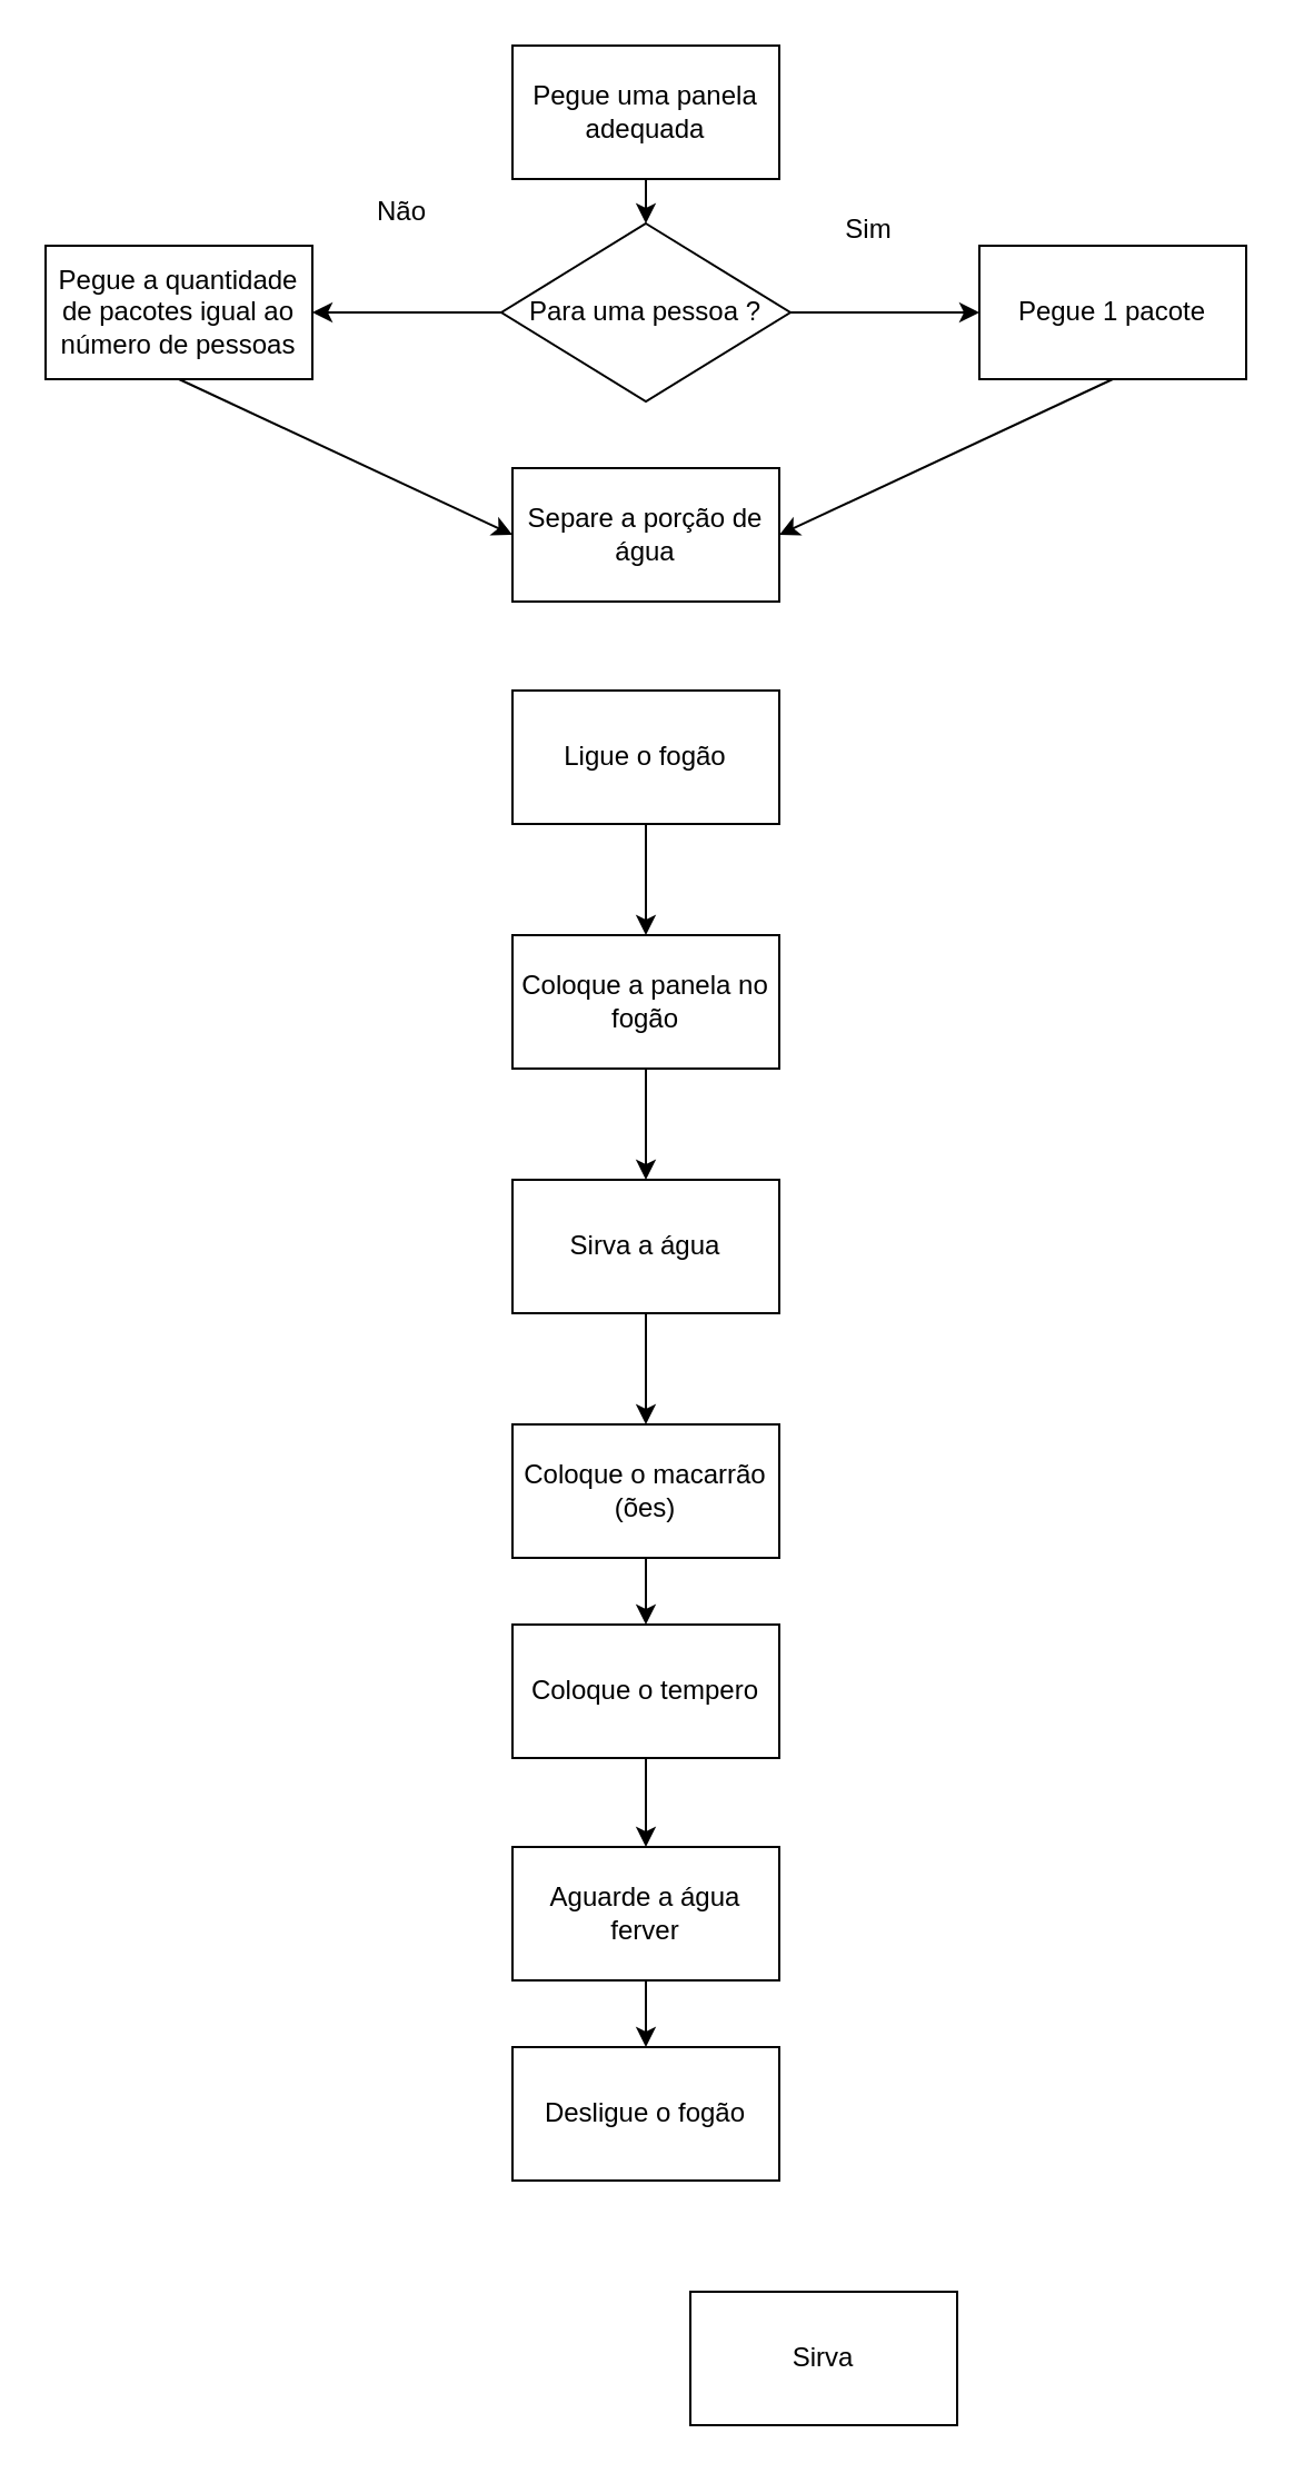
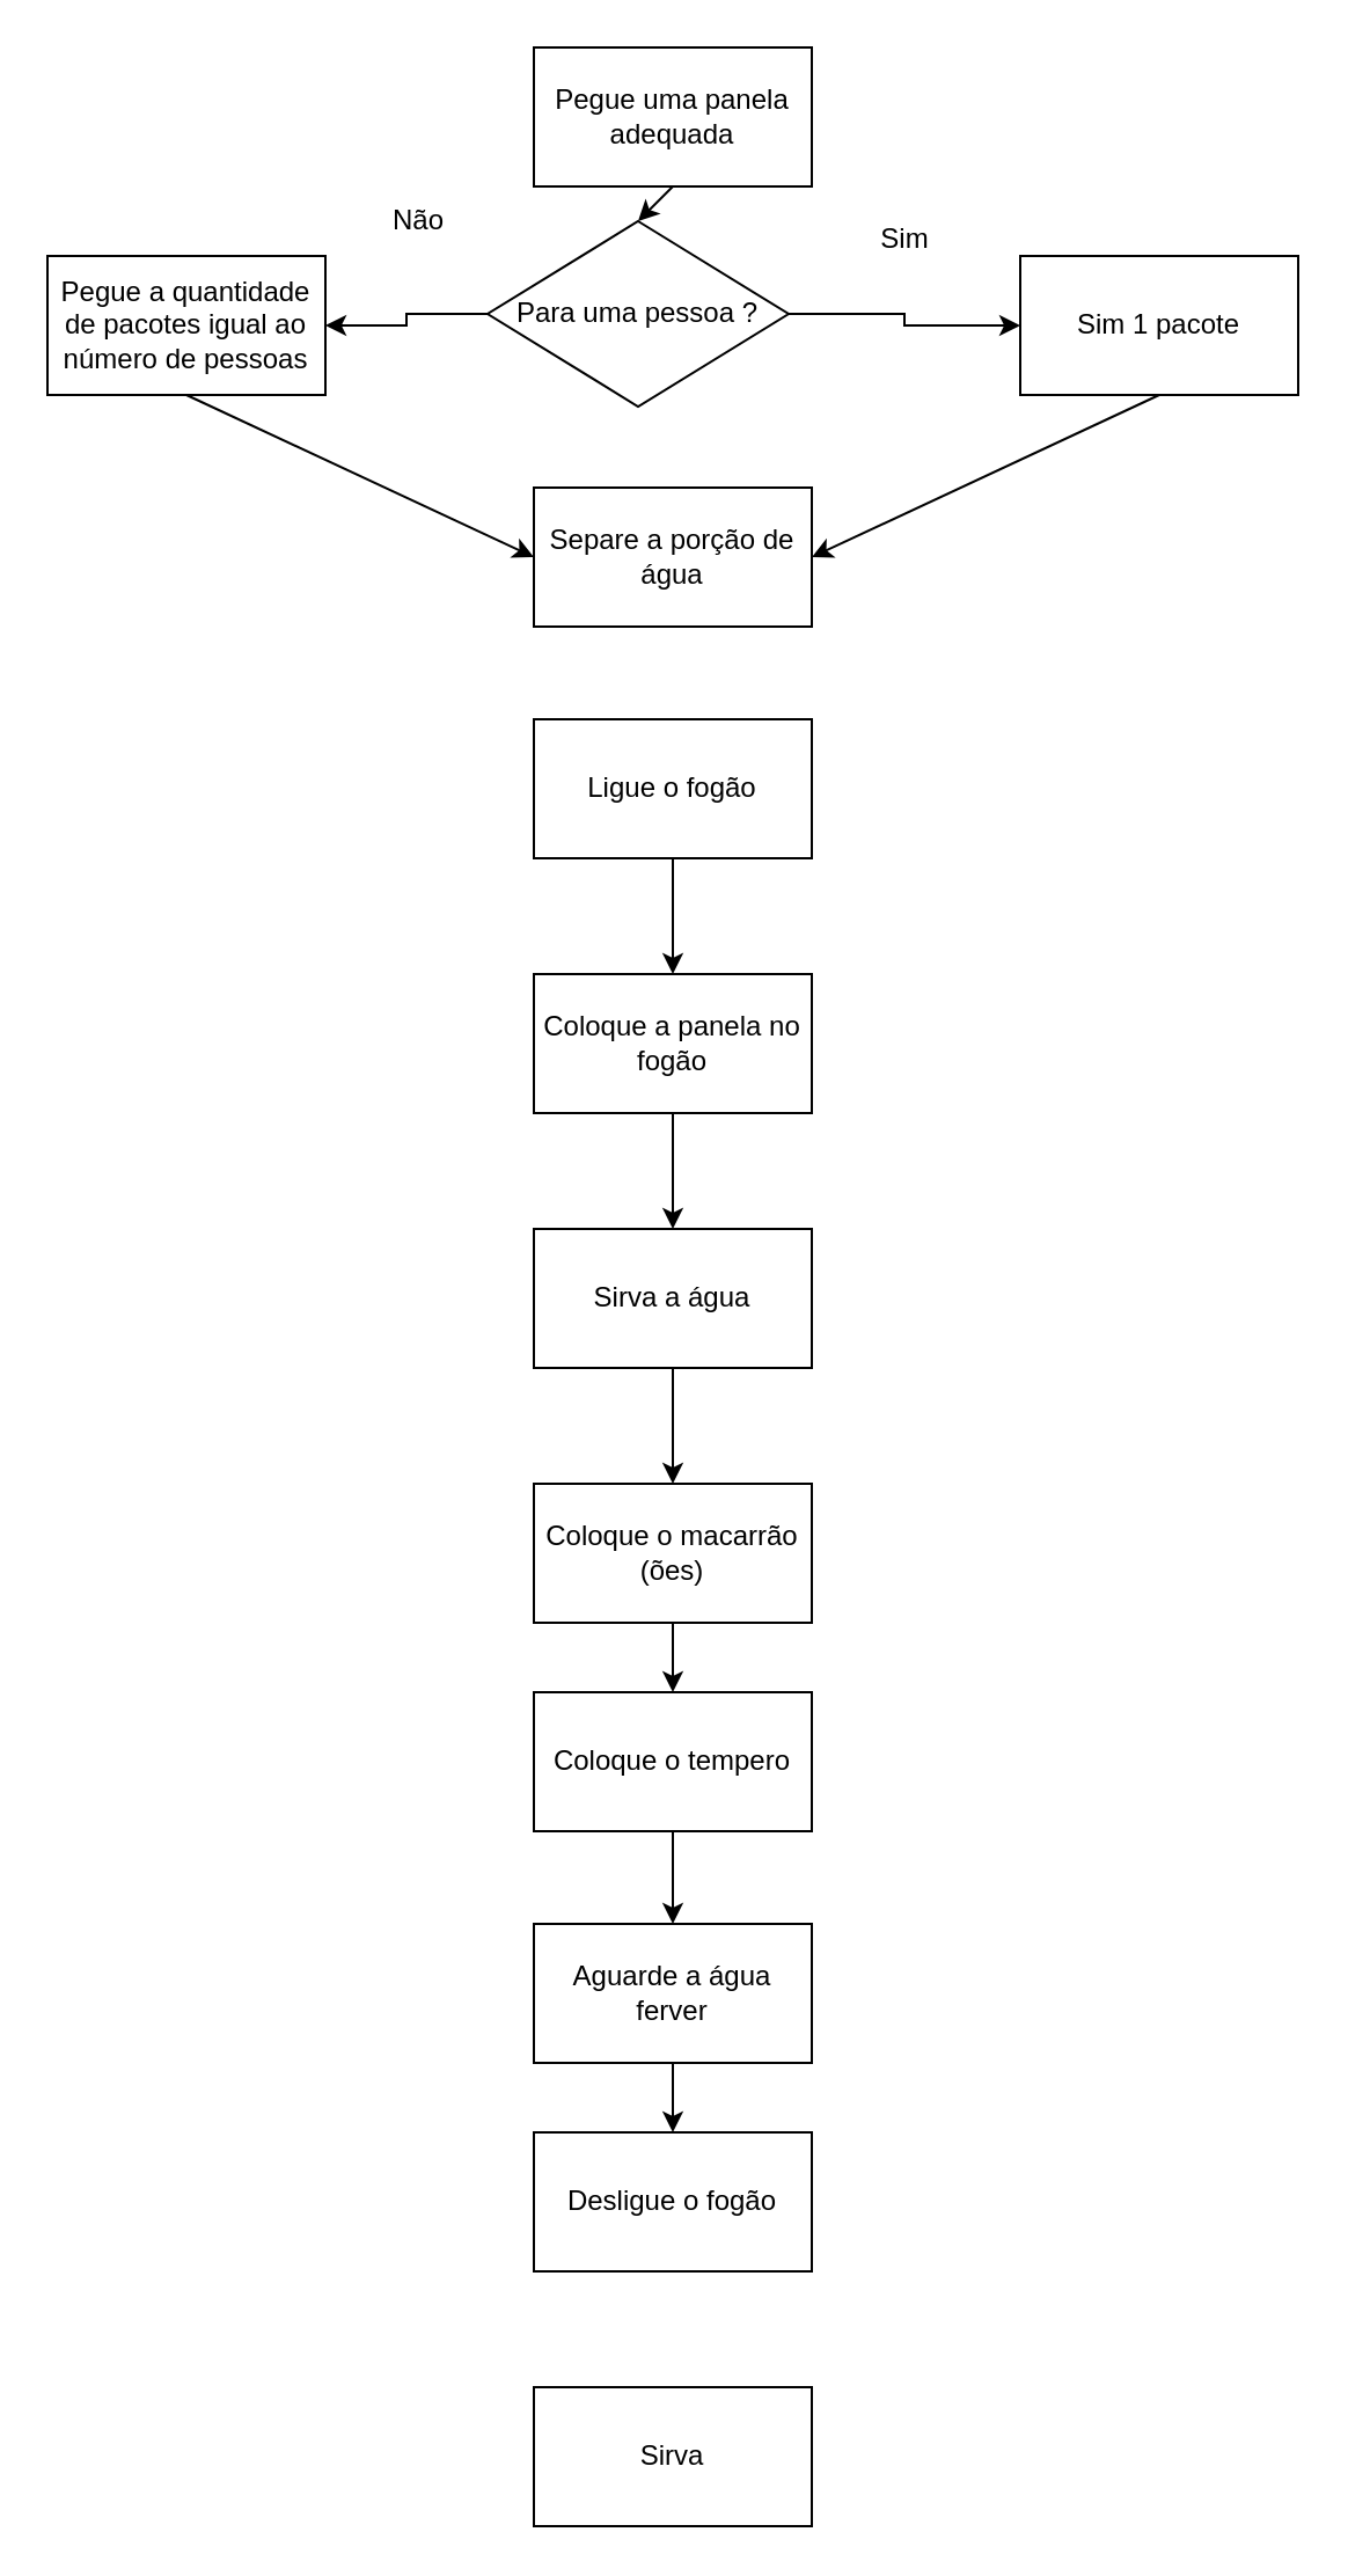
- <mxCell id="5" value="Para uma pessoa ?" style="rhombus;whiteSpace=wrap;html=1;" vertex="1" parent="1"><mxGeometry x="225" y="100" width="130" height="80" as="geometry" /></mxCell>
+ <mxCell id="5" value="Para uma pessoa ?" style="rhombus;whiteSpace=wrap;html=1;" vertex="1" parent="1"><mxGeometry x="210" y="95" width="130" height="80" as="geometry" /></mxCell>
- <mxCell id="8" value="Pegue 1 pacote" style="whiteSpace=wrap;html=1;" vertex="1" parent="1"><mxGeometry x="440" y="110" width="120" height="60" as="geometry" /></mxCell>
+ <mxCell id="8" value="Sim 1 pacote" style="whiteSpace=wrap;html=1;" vertex="1" parent="1"><mxGeometry x="440" y="110" width="120" height="60" as="geometry" /></mxCell>
- <mxCell id="26" value="Sirva" style="whiteSpace=wrap;html=1;" vertex="1" parent="1"><mxGeometry x="310" y="1030" width="120" height="60" as="geometry" /></mxCell>
+ <mxCell id="26" value="Sirva" style="whiteSpace=wrap;html=1;" vertex="1" parent="1"><mxGeometry x="230" y="1030" width="120" height="60" as="geometry" /></mxCell>
